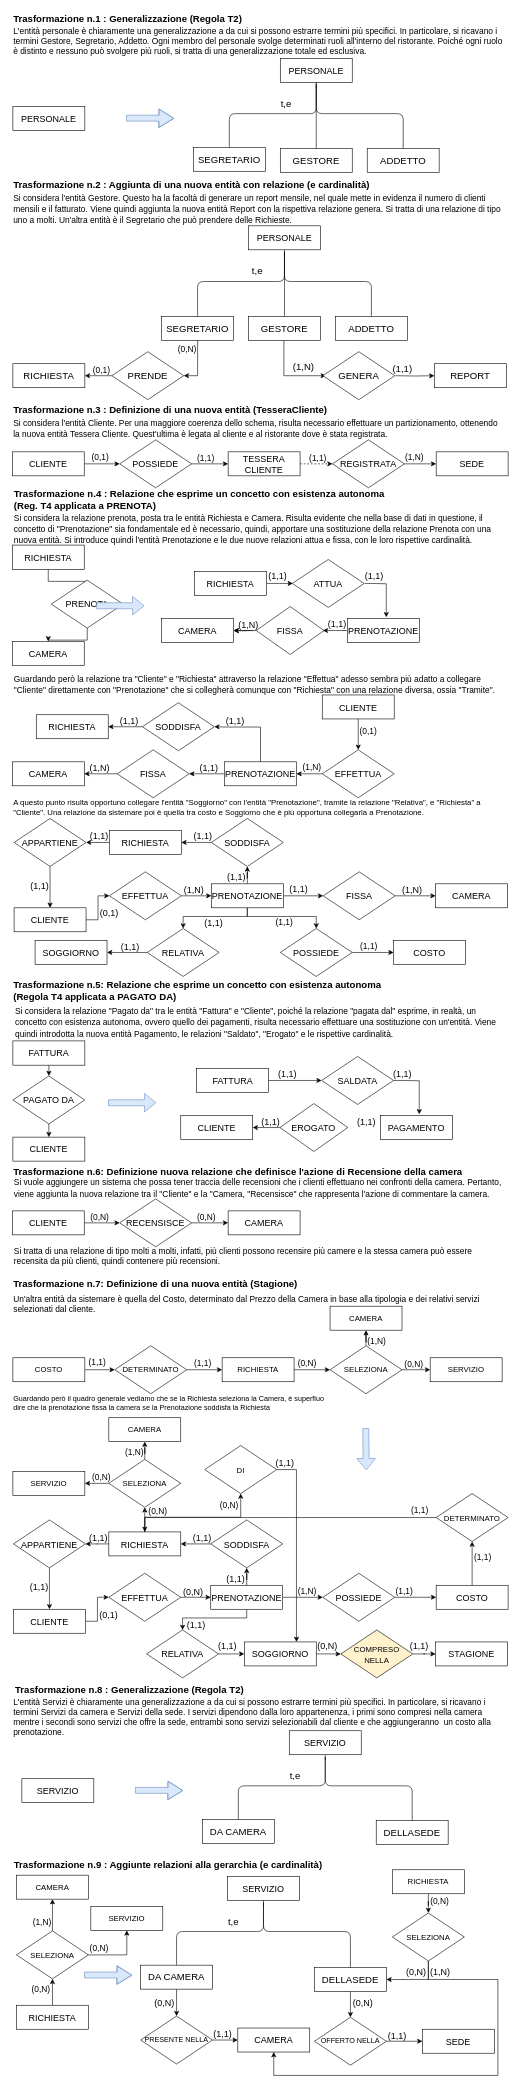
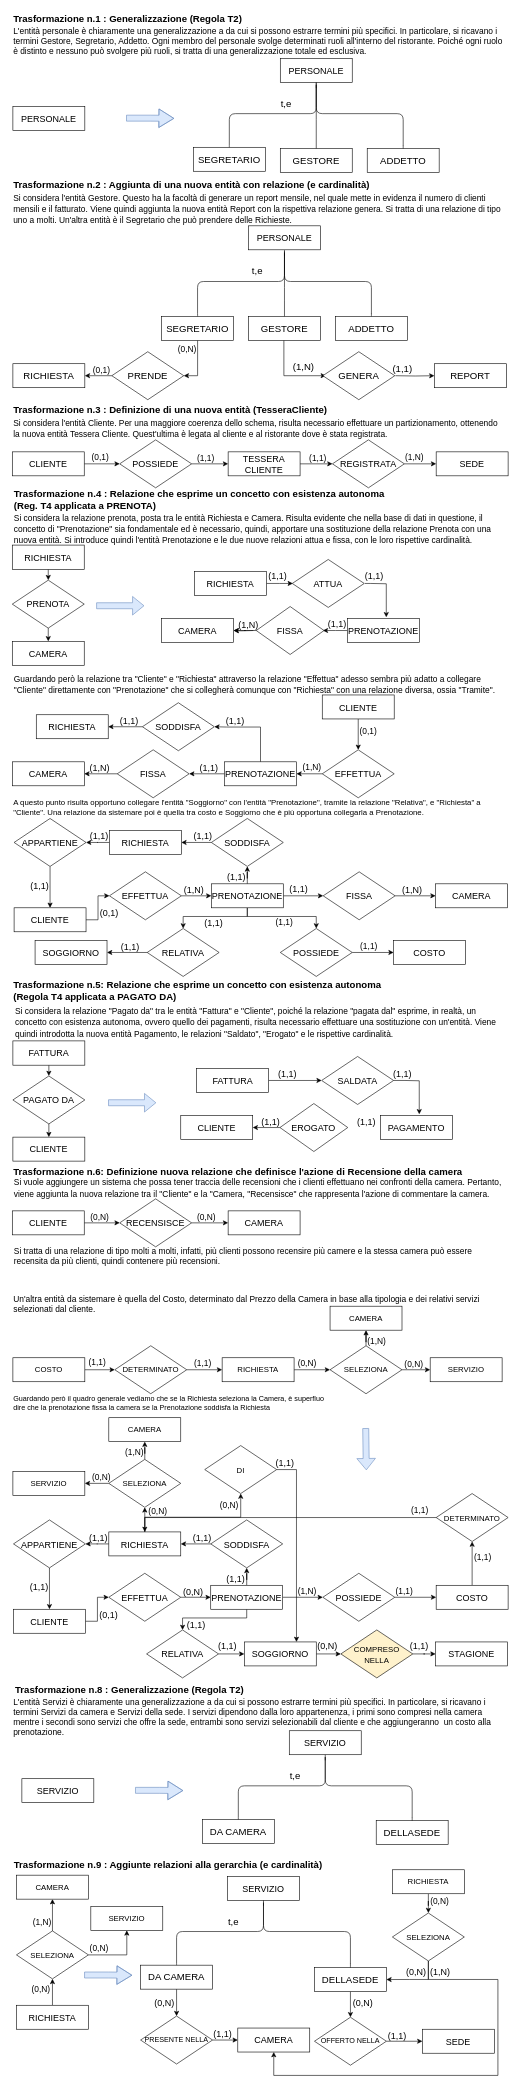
- <mxCell id="41" style="edgeStyle=orthogonalEdgeStyle;rounded=0;orthogonalLoop=1;jettySize=auto;html=1;entryX=0;entryY=0.5;entryDx=0;entryDy=0;fontSize=15;dashed=1;" edge="1" parent="1" source="42" target="44"><mxGeometry relative="1" as="geometry" /></mxCell>
+ <mxCell id="41" style="edgeStyle=orthogonalEdgeStyle;rounded=0;orthogonalLoop=1;jettySize=auto;html=1;entryX=0;entryY=0.5;entryDx=0;entryDy=0;fontSize=15;" edge="1" parent="1" source="42" target="44"><mxGeometry relative="1" as="geometry" /></mxCell>
- <mxCell id="62" value="PRENOTA" style="rhombus;whiteSpace=wrap;html=1;fontSize=15;" vertex="1" parent="1"><mxGeometry x="85" y="966" width="120" height="80" as="geometry" /></mxCell>
+ <mxCell id="62" value="PRENOTA" style="rhombus;whiteSpace=wrap;html=1;fontSize=15;" vertex="1" parent="1"><mxGeometry y="966" width="120" height="80" as="geometry" x="20" /></mxCell>
- <mxCell id="159" value="&lt;b&gt;&lt;font style=&quot;font-size: 16px;&quot;&gt;Trasformazione n.7: Definizione di una nuova entità (Stagione)&lt;/font&gt;&lt;/b&gt;" style="text;html=1;strokeColor=none;fillColor=none;align=left;verticalAlign=middle;whiteSpace=wrap;rounded=0;fontSize=14;" vertex="1" parent="1"><mxGeometry y="2125" width="640" height="30" as="geometry" x="20" /></mxCell>
